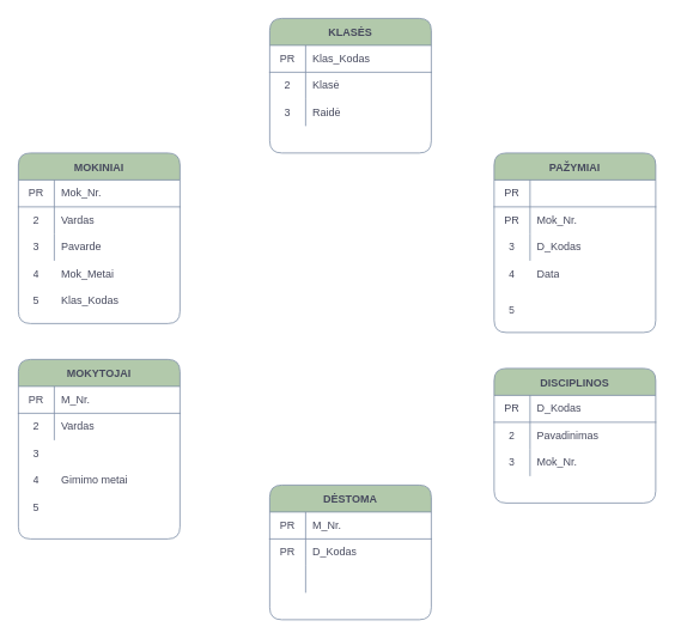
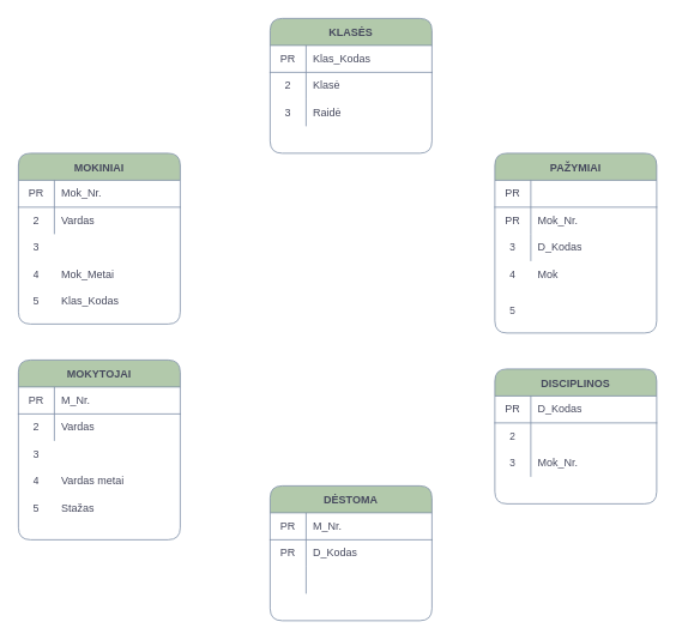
- <mxCell id="11" value="Pavarde" style="shape=partialRectangle;html=1;whiteSpace=wrap;connectable=0;fillColor=none;top=0;left=0;bottom=0;right=0;align=left;spacingLeft=6;overflow=hidden;strokeColor=#788AA3;fontColor=#46495D;rounded=1;" vertex="1" parent="9"><mxGeometry x="40" width="140" height="30" as="geometry" /></mxCell>
- <mxCell id="70" value="Data" style="shape=partialRectangle;html=1;whiteSpace=wrap;connectable=0;fillColor=none;top=0;left=0;bottom=0;right=0;align=left;spacingLeft=6;overflow=hidden;strokeColor=#788AA3;fontColor=#46495D;rounded=1;" vertex="1" parent="1"><mxGeometry x="590" y="290" width="140" height="30" as="geometry" /></mxCell>
+ <mxCell id="70" value="Mok" style="shape=partialRectangle;html=1;whiteSpace=wrap;connectable=0;fillColor=none;top=0;left=0;bottom=0;right=0;align=left;spacingLeft=6;overflow=hidden;strokeColor=#788AA3;fontColor=#46495D;rounded=1;" vertex="1" parent="1"><mxGeometry x="590" y="290" width="140" height="30" as="geometry" /></mxCell>
- <mxCell id="46" value="Pavadinimas" style="shape=partialRectangle;html=1;whiteSpace=wrap;connectable=0;fillColor=none;top=0;left=0;bottom=0;right=0;align=left;spacingLeft=6;overflow=hidden;strokeColor=#788AA3;fontColor=#46495D;rounded=1;" vertex="1" parent="44"><mxGeometry x="40" width="140" height="30" as="geometry" /></mxCell>
- <mxCell id="62" value="Gimimo metai" style="shape=partialRectangle;html=1;whiteSpace=wrap;connectable=0;fillColor=none;top=0;left=0;bottom=0;right=0;align=left;spacingLeft=6;overflow=hidden;strokeColor=#788AA3;fontColor=#46495D;rounded=1;" vertex="1" parent="1"><mxGeometry x="60" y="520" width="140" height="30" as="geometry" /></mxCell>
+ <mxCell id="62" value="Vardas metai" style="shape=partialRectangle;html=1;whiteSpace=wrap;connectable=0;fillColor=none;top=0;left=0;bottom=0;right=0;align=left;spacingLeft=6;overflow=hidden;strokeColor=#788AA3;fontColor=#46495D;rounded=1;" vertex="1" parent="1"><mxGeometry x="60" y="520" width="140" height="30" as="geometry" /></mxCell>
+ <mxCell id="63" value="Stažas" style="shape=partialRectangle;html=1;whiteSpace=wrap;connectable=0;fillColor=none;top=0;left=0;bottom=0;right=0;align=left;spacingLeft=6;overflow=hidden;strokeColor=#788AA3;fontColor=#46495D;rounded=1;" vertex="1" parent="1"><mxGeometry x="60" y="550" width="140" height="30" as="geometry" /></mxCell>
